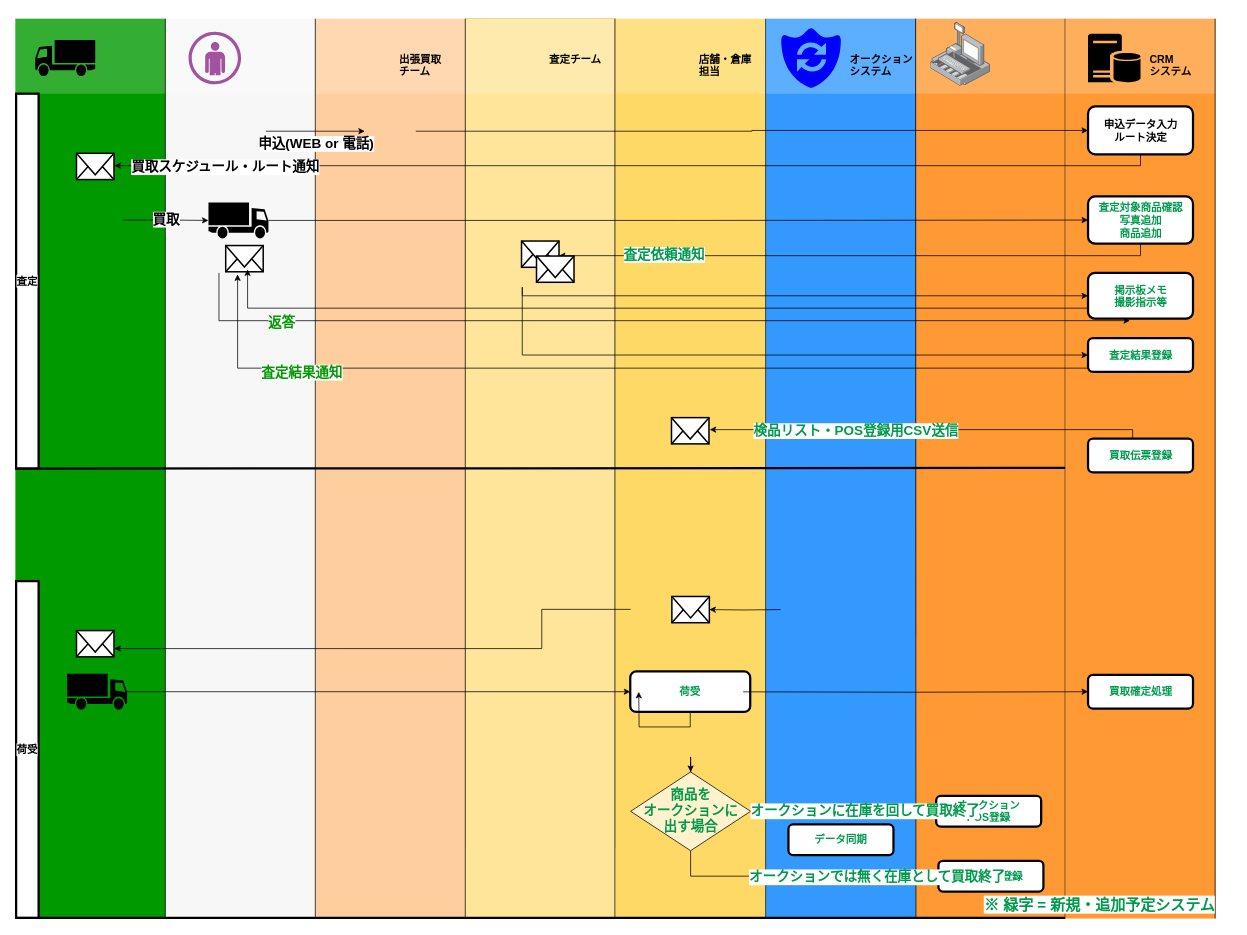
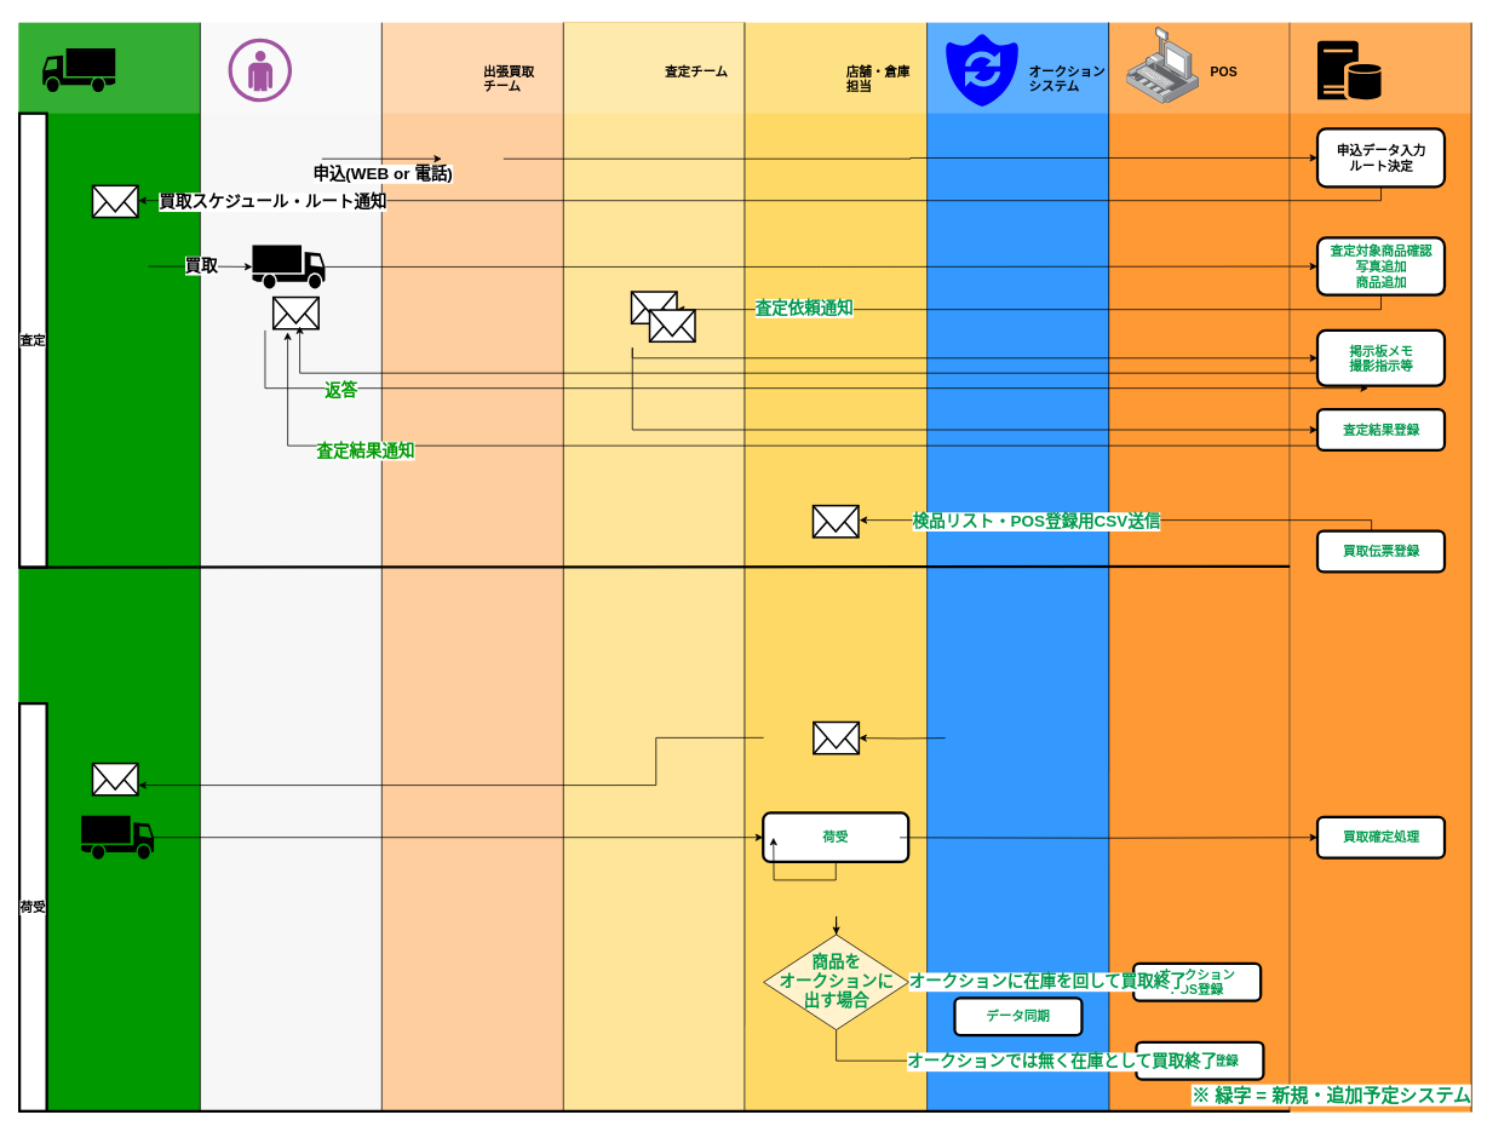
+ <mxCell id="13" value="POS" style="text;html=1;resizable=0;points=[];autosize=1;align=left;verticalAlign=top;spacingTop=-4;fontSize=14;fontColor=#000000;fontStyle=1" parent="9" vertex="1"><mxGeometry x="110" y="42.5" width="50" height="20" as="geometry" /></mxCell>
- <mxCell id="32" value="CRM&lt;br&gt;システム" style="text;html=1;resizable=0;points=[];autosize=1;align=left;verticalAlign=top;spacingTop=-4;fontSize=14;fontColor=#000000;fontStyle=1" parent="29" vertex="1"><mxGeometry x="110" y="42.5" width="70" height="40" as="geometry" /></mxCell>
